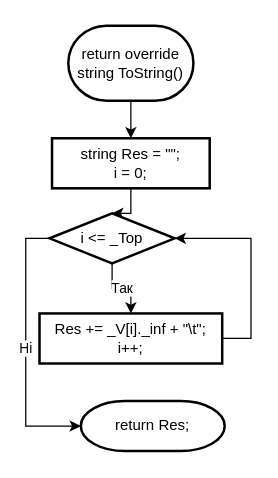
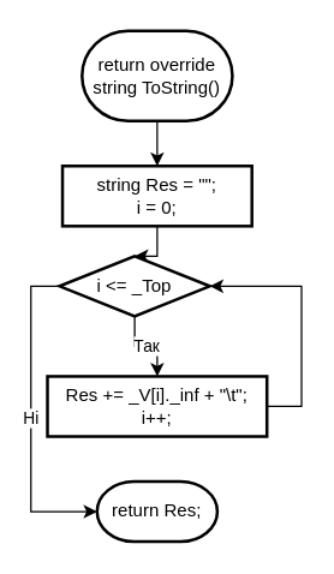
- <mxCell id="11" value="return Res;" style="strokeWidth=2;html=1;shape=mxgraph.flowchart.terminator;whiteSpace=wrap;" parent="1" vertex="1"><mxGeometry x="64" y="320" width="115" height="40" as="geometry" /></mxCell>
+ <mxCell id="11" value="return Res;" style="strokeWidth=2;html=1;shape=mxgraph.flowchart.terminator;whiteSpace=wrap;" parent="1" vertex="1"><mxGeometry x="64" y="320" width="80" height="40" as="geometry" /></mxCell>
